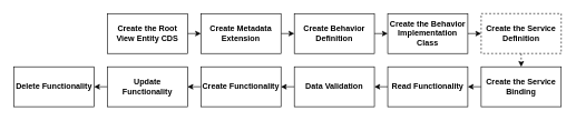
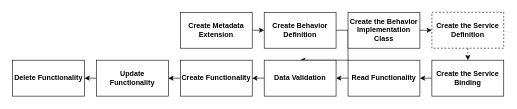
- <mxCell id="3" value="&lt;p class=&quot;Bodycopy&quot;&gt;&lt;b&gt;&lt;span lang=&quot;EN-US&quot;&gt;Create the Root View Entity CDS&lt;/span&gt;&lt;/b&gt;&lt;/p&gt;" style="rounded=0;whiteSpace=wrap;html=1;" vertex="1" parent="1"><mxGeometry x="160" y="20" width="120" height="60" as="geometry" /></mxCell>
- <mxCell id="2" style="edgeStyle=orthogonalEdgeStyle;rounded=0;orthogonalLoop=1;jettySize=auto;html=1;exitX=1;exitY=0.5;exitDx=0;exitDy=0;entryX=0;entryY=0.5;entryDx=0;entryDy=0;" edge="1" parent="1" source="3" target="5"><mxGeometry relative="1" as="geometry" /></mxCell>
- <mxCell id="6" style="edgeStyle=orthogonalEdgeStyle;rounded=0;orthogonalLoop=1;jettySize=auto;html=1;exitX=1;exitY=0.5;exitDx=0;exitDy=0;entryX=0;entryY=0.5;entryDx=0;entryDy=0;" edge="1" parent="1" source="7" target="9"><mxGeometry relative="1" as="geometry" /></mxCell>
+ <mxCell id="6" style="edgeStyle=orthogonalEdgeStyle;rounded=0;orthogonalLoop=1;jettySize=auto;html=1;exitX=1;exitY=0.5;exitDx=0;exitDy=0;" edge="1" parent="1" source="7" target="22"><mxGeometry relative="1" as="geometry" /></mxCell>
